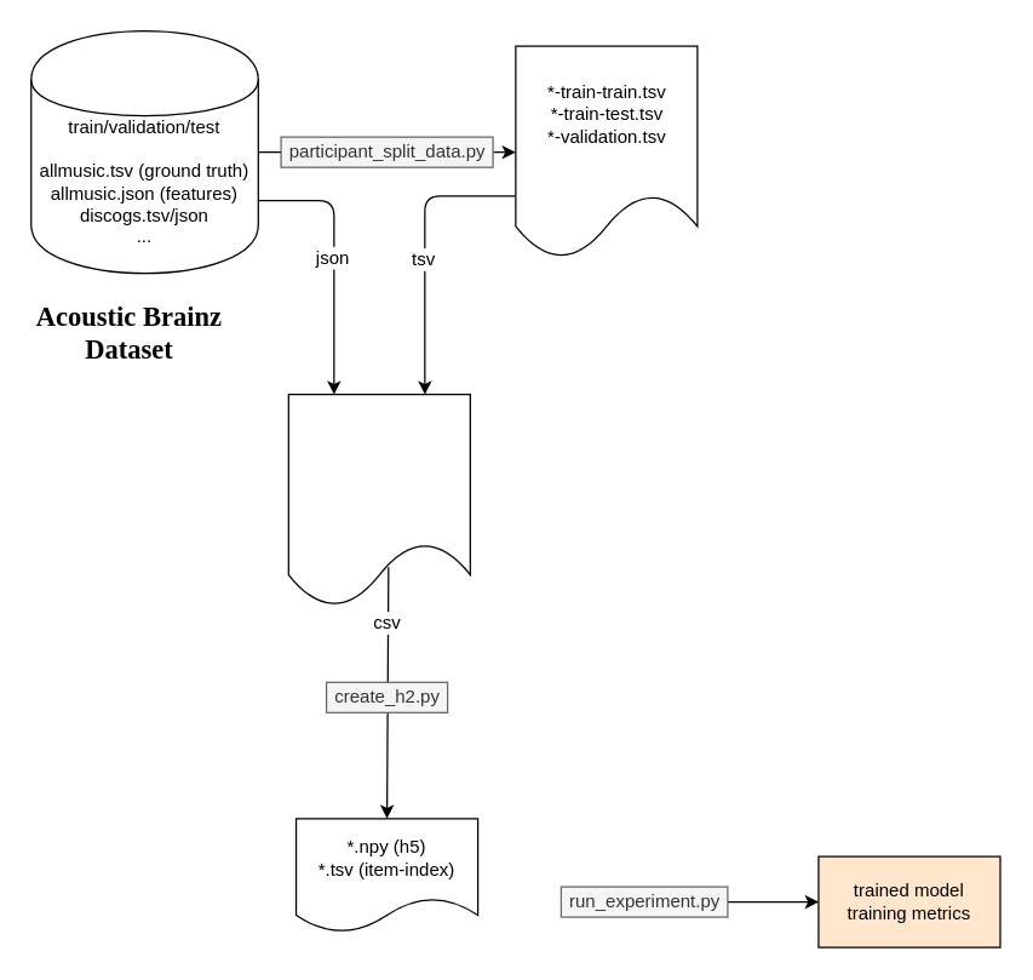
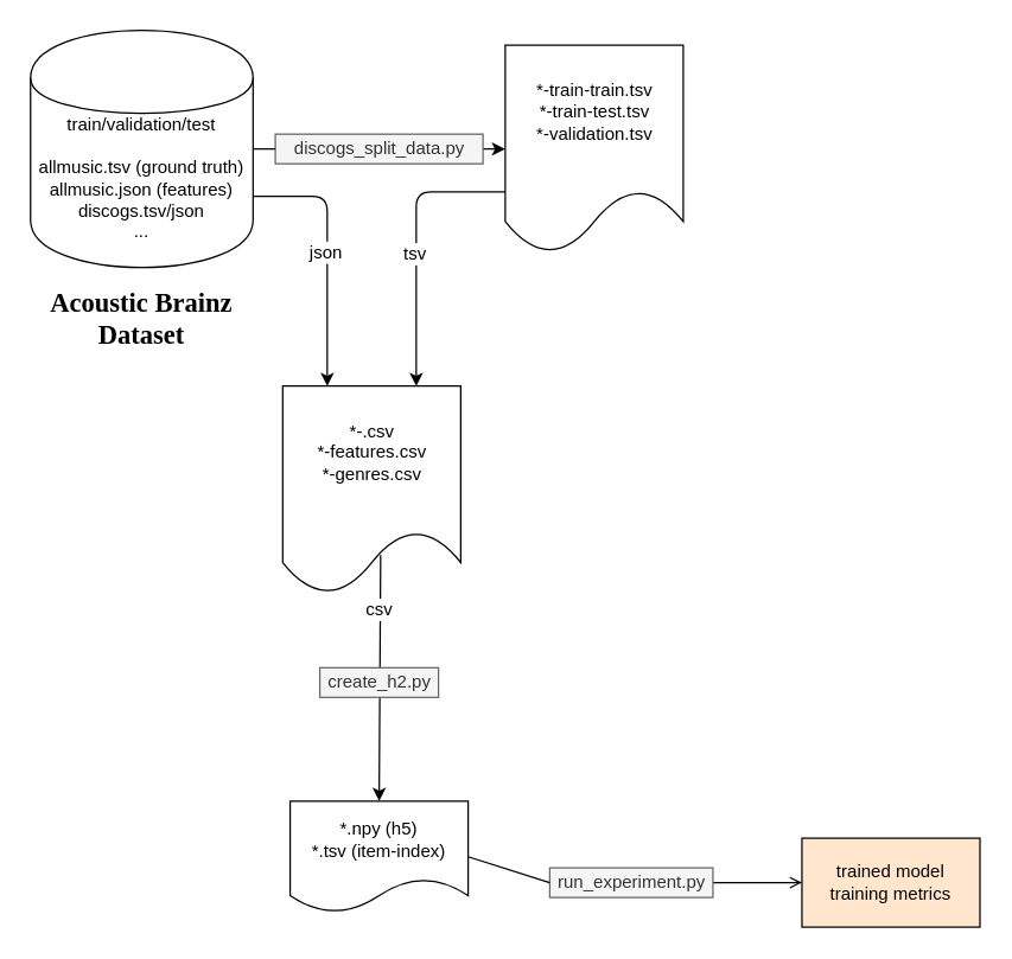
- <mxCell id="13" value="participant_split_data.py" style="text;html=1;align=center;verticalAlign=middle;resizable=0;points=[];autosize=1;fillColor=#f5f5f5;strokeColor=#666666;fontColor=#333333;" vertex="1" parent="1"><mxGeometry x="185" y="90" width="140" height="20" as="geometry" /></mxCell>
+ <mxCell id="13" value="discogs_split_data.py" style="text;html=1;align=center;verticalAlign=middle;resizable=0;points=[];autosize=1;fillColor=#f5f5f5;strokeColor=#666666;fontColor=#333333;" vertex="1" parent="1"><mxGeometry x="185" y="90" width="140" height="20" as="geometry" /></mxCell>
- <mxCell id="4" value="&lt;h2&gt;&lt;font face=&quot;Georgia&quot;&gt;&lt;b&gt;Acoustic&amp;nbsp;Brainz Dataset&lt;/b&gt;&lt;/font&gt;&lt;/h2&gt;" style="text;html=1;strokeColor=none;fillColor=none;align=center;verticalAlign=middle;whiteSpace=wrap;rounded=0;" vertex="1" parent="1"><mxGeometry x="10" y="205" width="150" height="30" as="geometry" /></mxCell>
+ <mxCell id="4" value="&lt;h2&gt;&lt;font face=&quot;Georgia&quot;&gt;&lt;b&gt;Acoustic&amp;nbsp;Brainz Dataset&lt;/b&gt;&lt;/font&gt;&lt;/h2&gt;" style="text;html=1;strokeColor=none;fillColor=none;align=center;verticalAlign=middle;whiteSpace=wrap;rounded=0;" vertex="1" parent="1"><mxGeometry x="20" y="200" width="150" height="30" as="geometry" /></mxCell>
+ <mxCell id="8" value="*-.csv&lt;br&gt;*-features.csv&lt;br&gt;*-genres.csv" style="text;html=1;align=center;verticalAlign=middle;resizable=0;points=[];autosize=1;" vertex="1" parent="1"><mxGeometry x="205" y="280" width="90" height="50" as="geometry" /></mxCell>
+ <mxCell id="22" value="" style="endArrow=none;html=1;exitX=1;exitY=0.5;exitDx=0;exitDy=0;entryX=0;entryY=0.5;entryDx=0;entryDy=0;endFill=0;" edge="1" parent="1" source="15" target="21"><mxGeometry width="50" height="50" relative="1" as="geometry"><mxPoint x="315" y="595" as="sourcePoint" /><mxPoint x="540" y="595" as="targetPoint" /></mxGeometry></mxCell>
- <mxCell id="20" value="" style="endArrow=classic;html=1;exitX=1;exitY=0.5;exitDx=0;exitDy=0;entryX=0;entryY=0.5;entryDx=0;entryDy=0;" edge="1" parent="1" source="21" target="19"><mxGeometry width="50" height="50" relative="1" as="geometry"><mxPoint x="370" y="650" as="sourcePoint" /><mxPoint x="420" y="600" as="targetPoint" /></mxGeometry></mxCell>
+ <mxCell id="20" value="" style="endArrow=open;html=1;exitX=1;exitY=0.5;exitDx=0;exitDy=0;entryX=0;entryY=0.5;entryDx=0;entryDy=0;" edge="1" parent="1" source="21" target="19"><mxGeometry width="50" height="50" relative="1" as="geometry"><mxPoint x="370" y="650" as="sourcePoint" /><mxPoint x="420" y="600" as="targetPoint" /></mxGeometry></mxCell>
